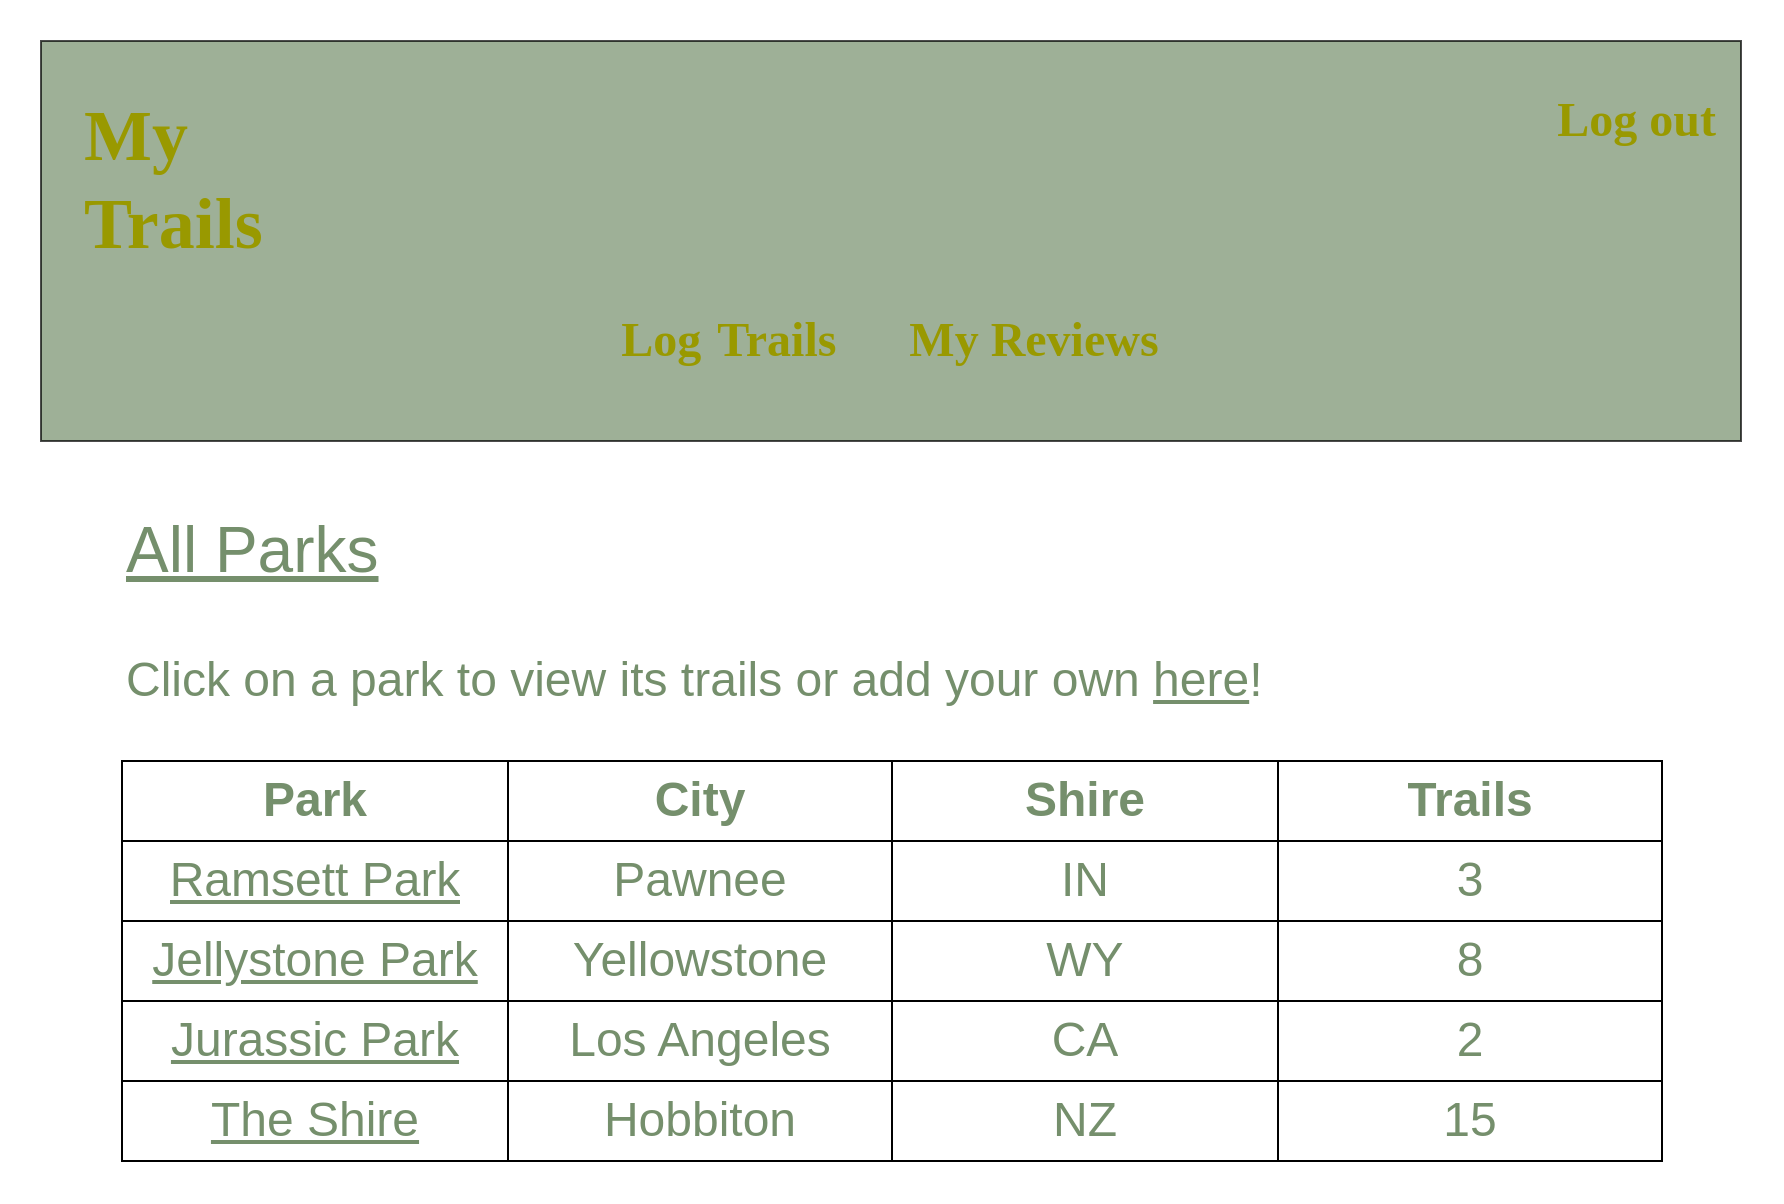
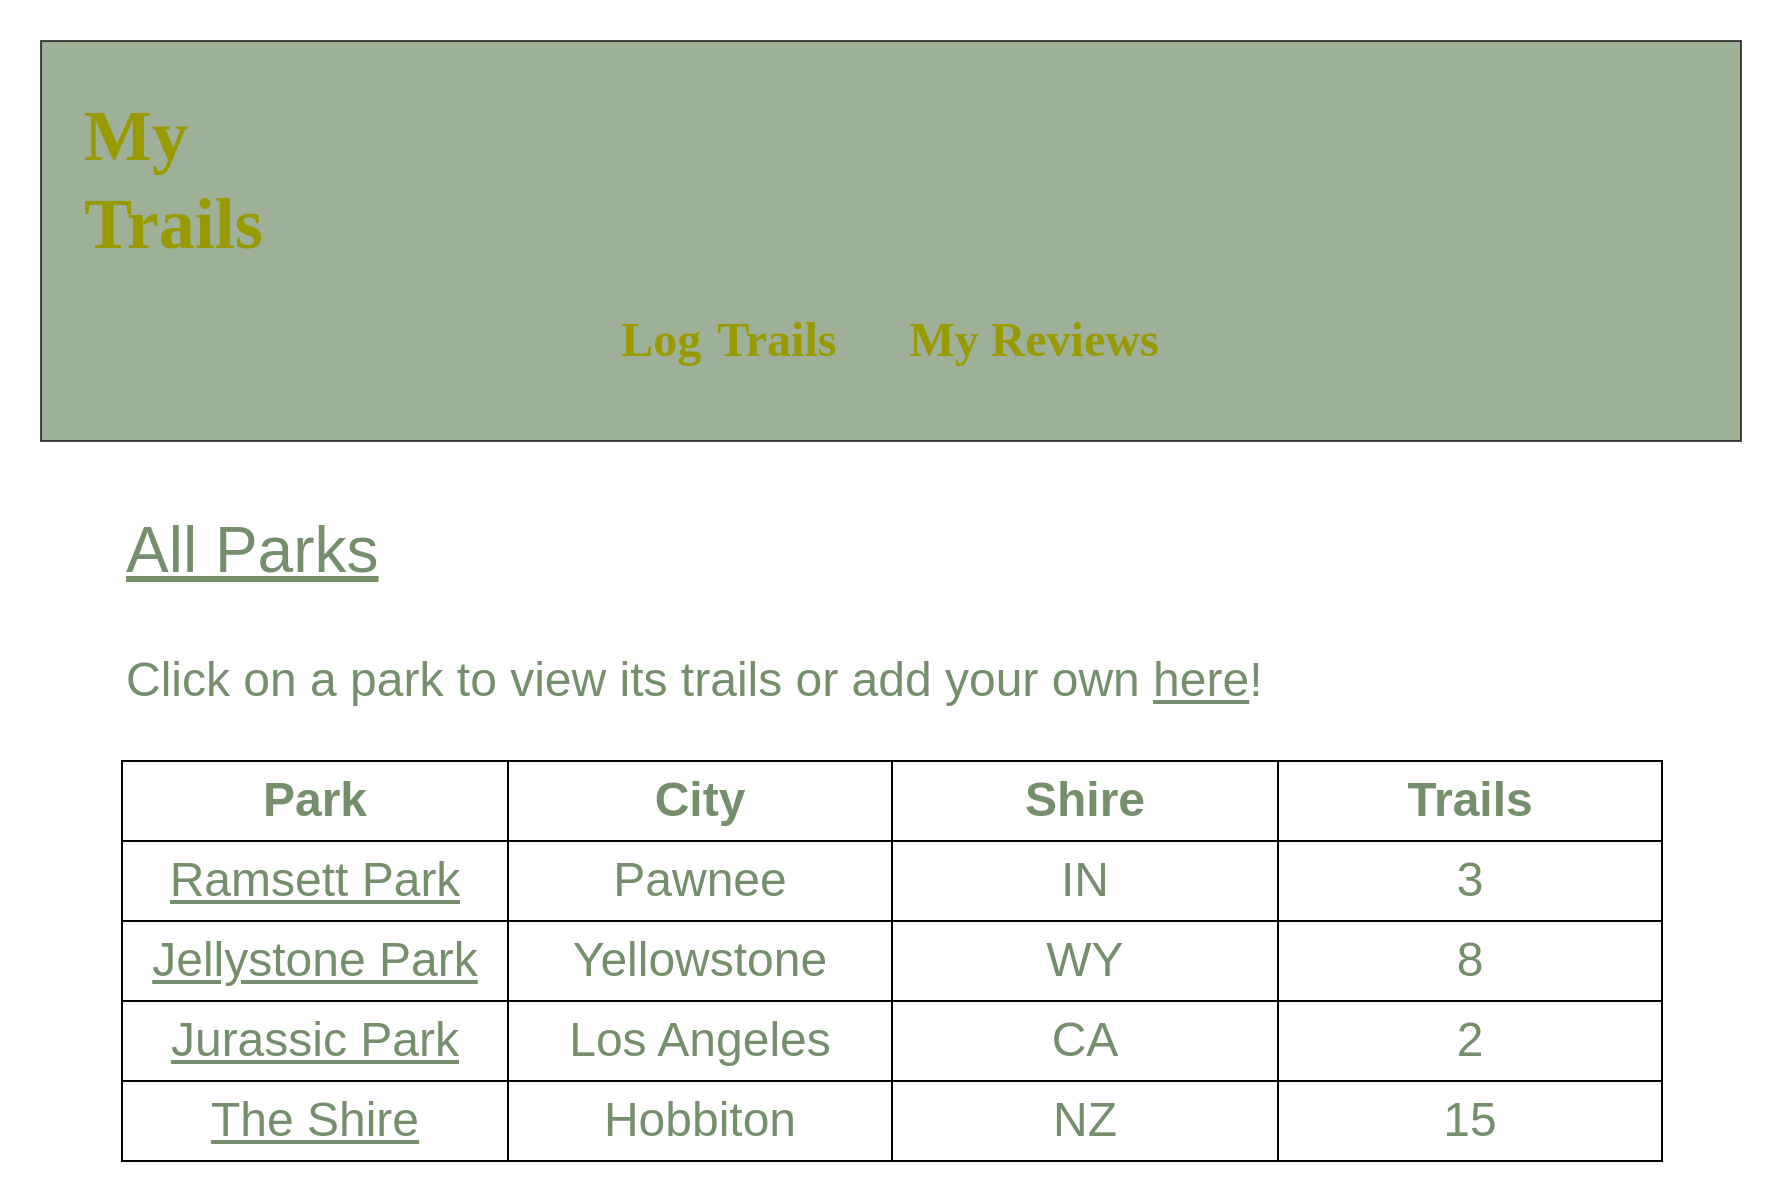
- <mxCell id="4" value="&lt;div style=&quot;&quot;&gt;&lt;font face=&quot;Verdana&quot;&gt;&lt;span style=&quot;font-size: 24px;&quot;&gt;Log out&lt;/span&gt;&lt;/font&gt;&lt;/div&gt;" style="text;strokeColor=none;align=right;fillColor=none;html=1;verticalAlign=middle;whiteSpace=wrap;rounded=0;fontColor=#999900;fontStyle=1;labelBorderColor=none;" parent="1" vertex="1"><mxGeometry x="710" y="30" width="150" height="60" as="geometry" /></mxCell>
